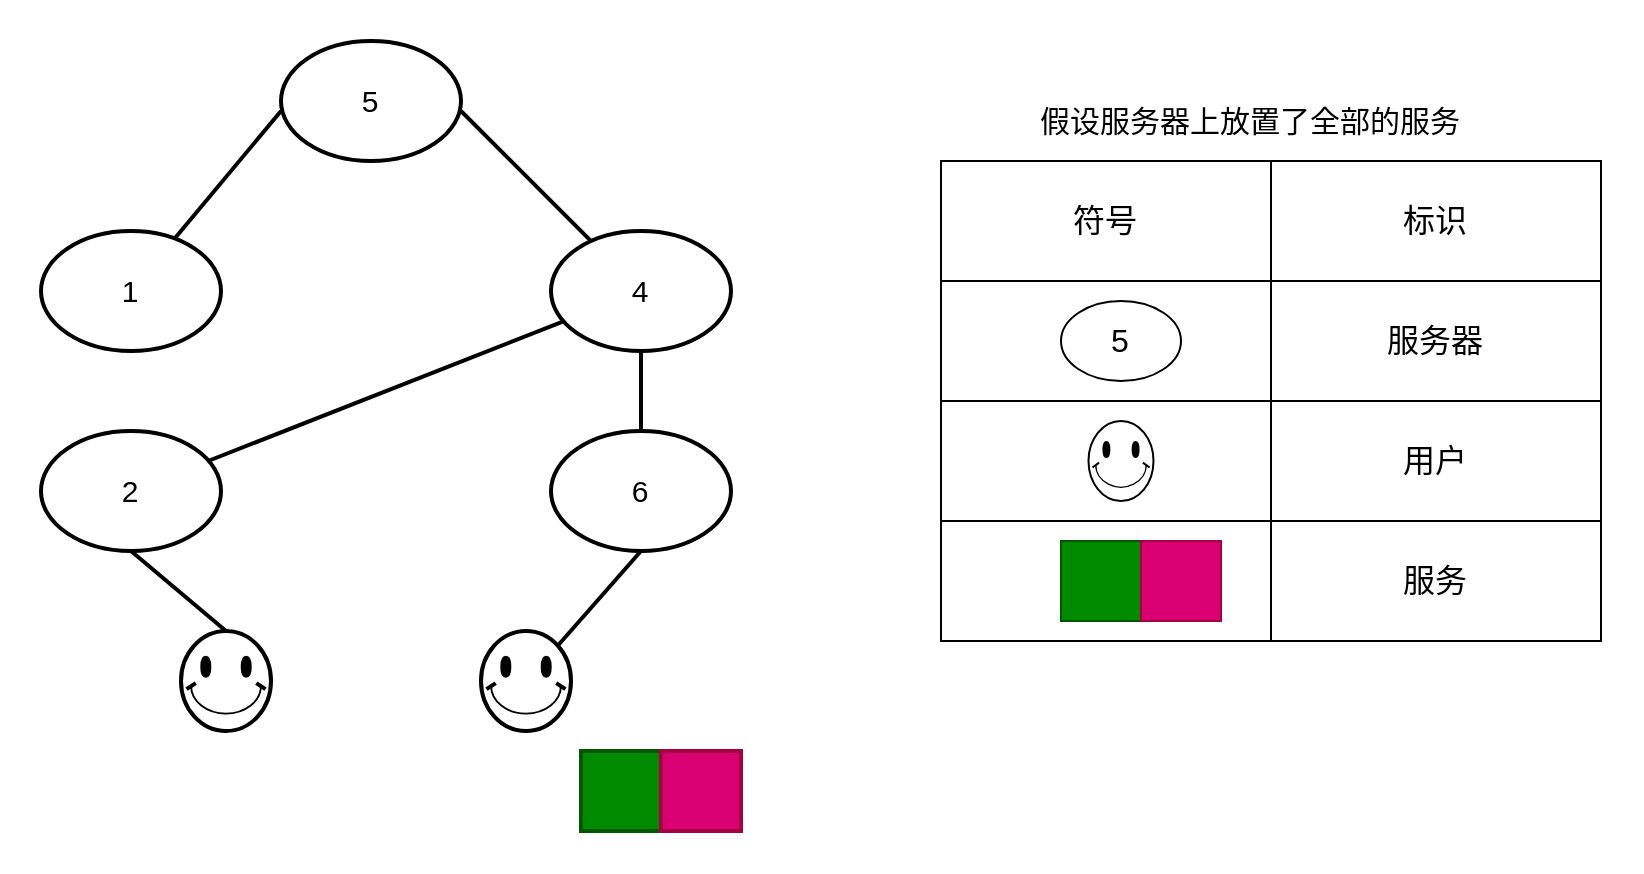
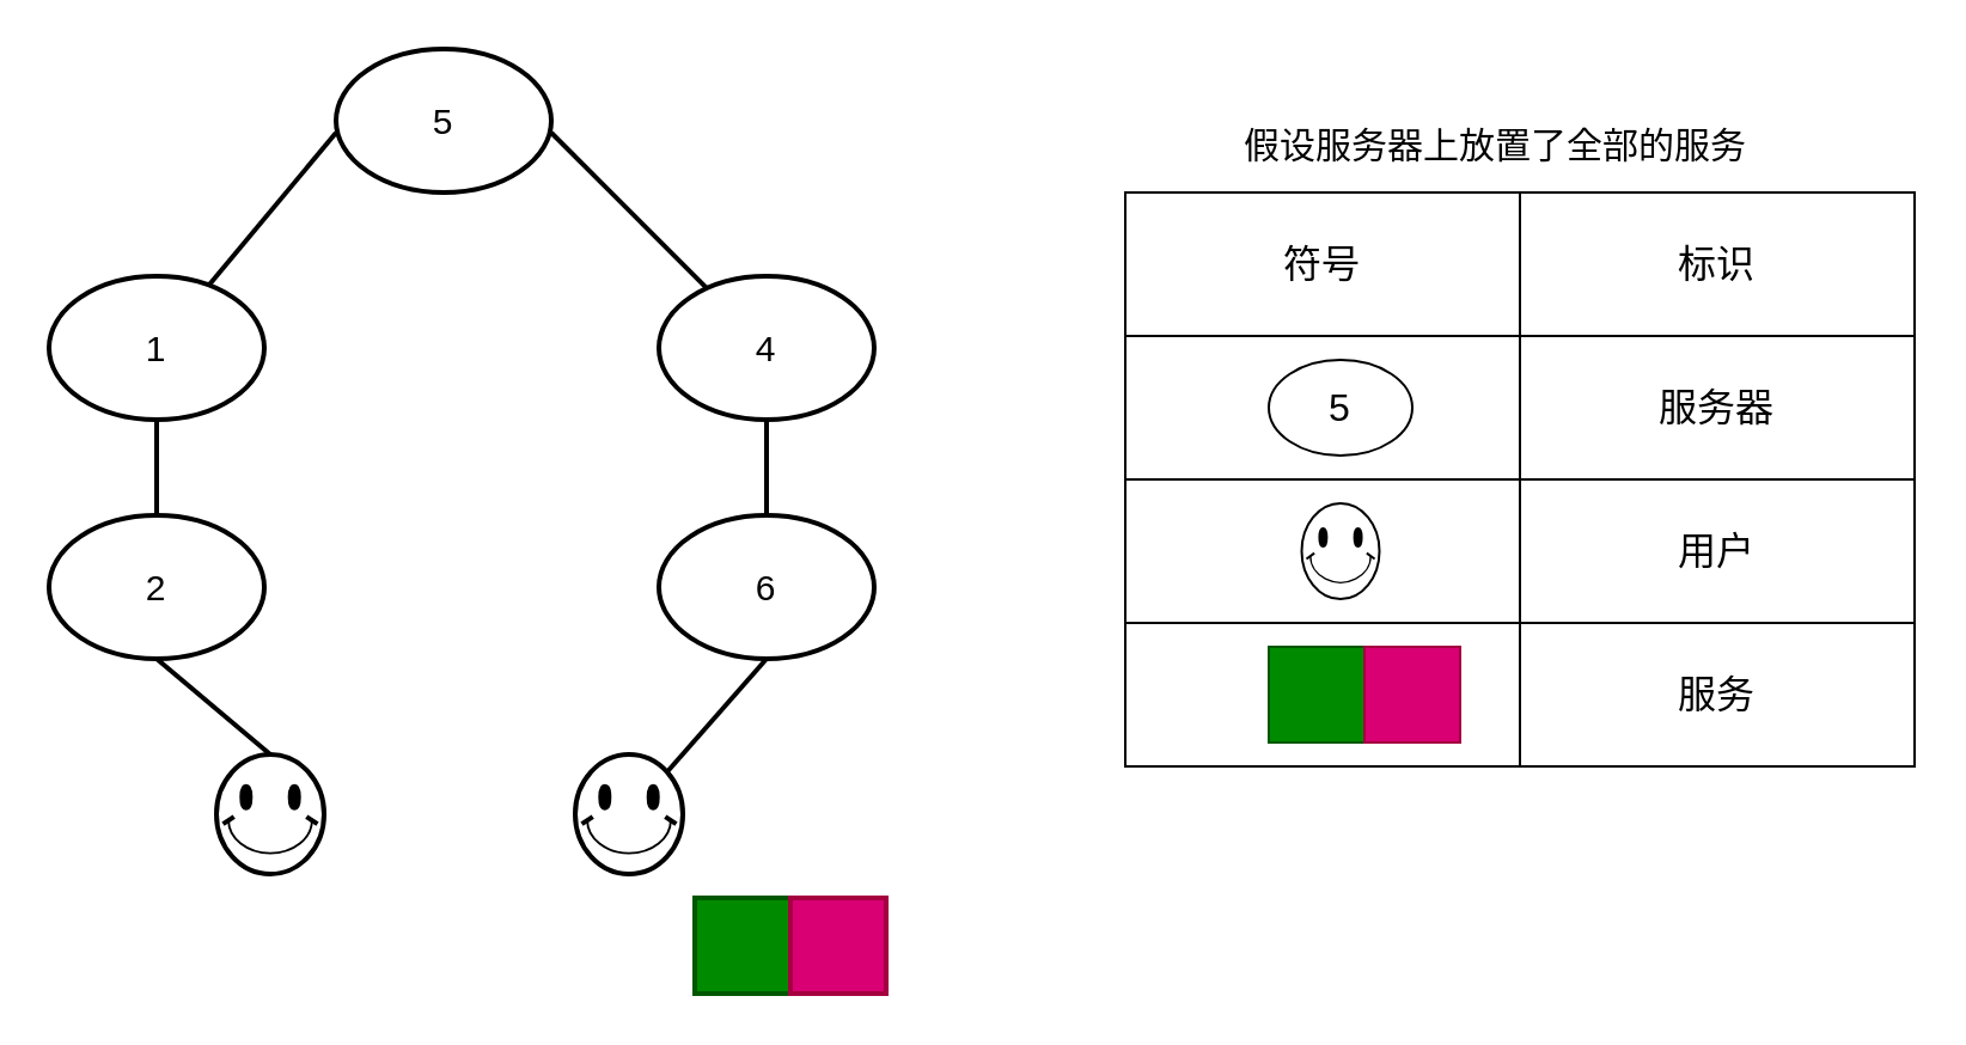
- <mxCell id="8" style="rounded=0;orthogonalLoop=1;jettySize=auto;html=1;endArrow=none;startFill=0;strokeWidth=2;fontSize=15;" edge="1" parent="1" source="9" target="7"><mxGeometry relative="1" as="geometry" /></mxCell>
+ <mxCell id="8" style="rounded=0;orthogonalLoop=1;jettySize=auto;html=1;endArrow=none;startFill=0;strokeWidth=2;fontSize=15;" edge="1" parent="1" source="9" target="4"><mxGeometry relative="1" as="geometry" /></mxCell>
